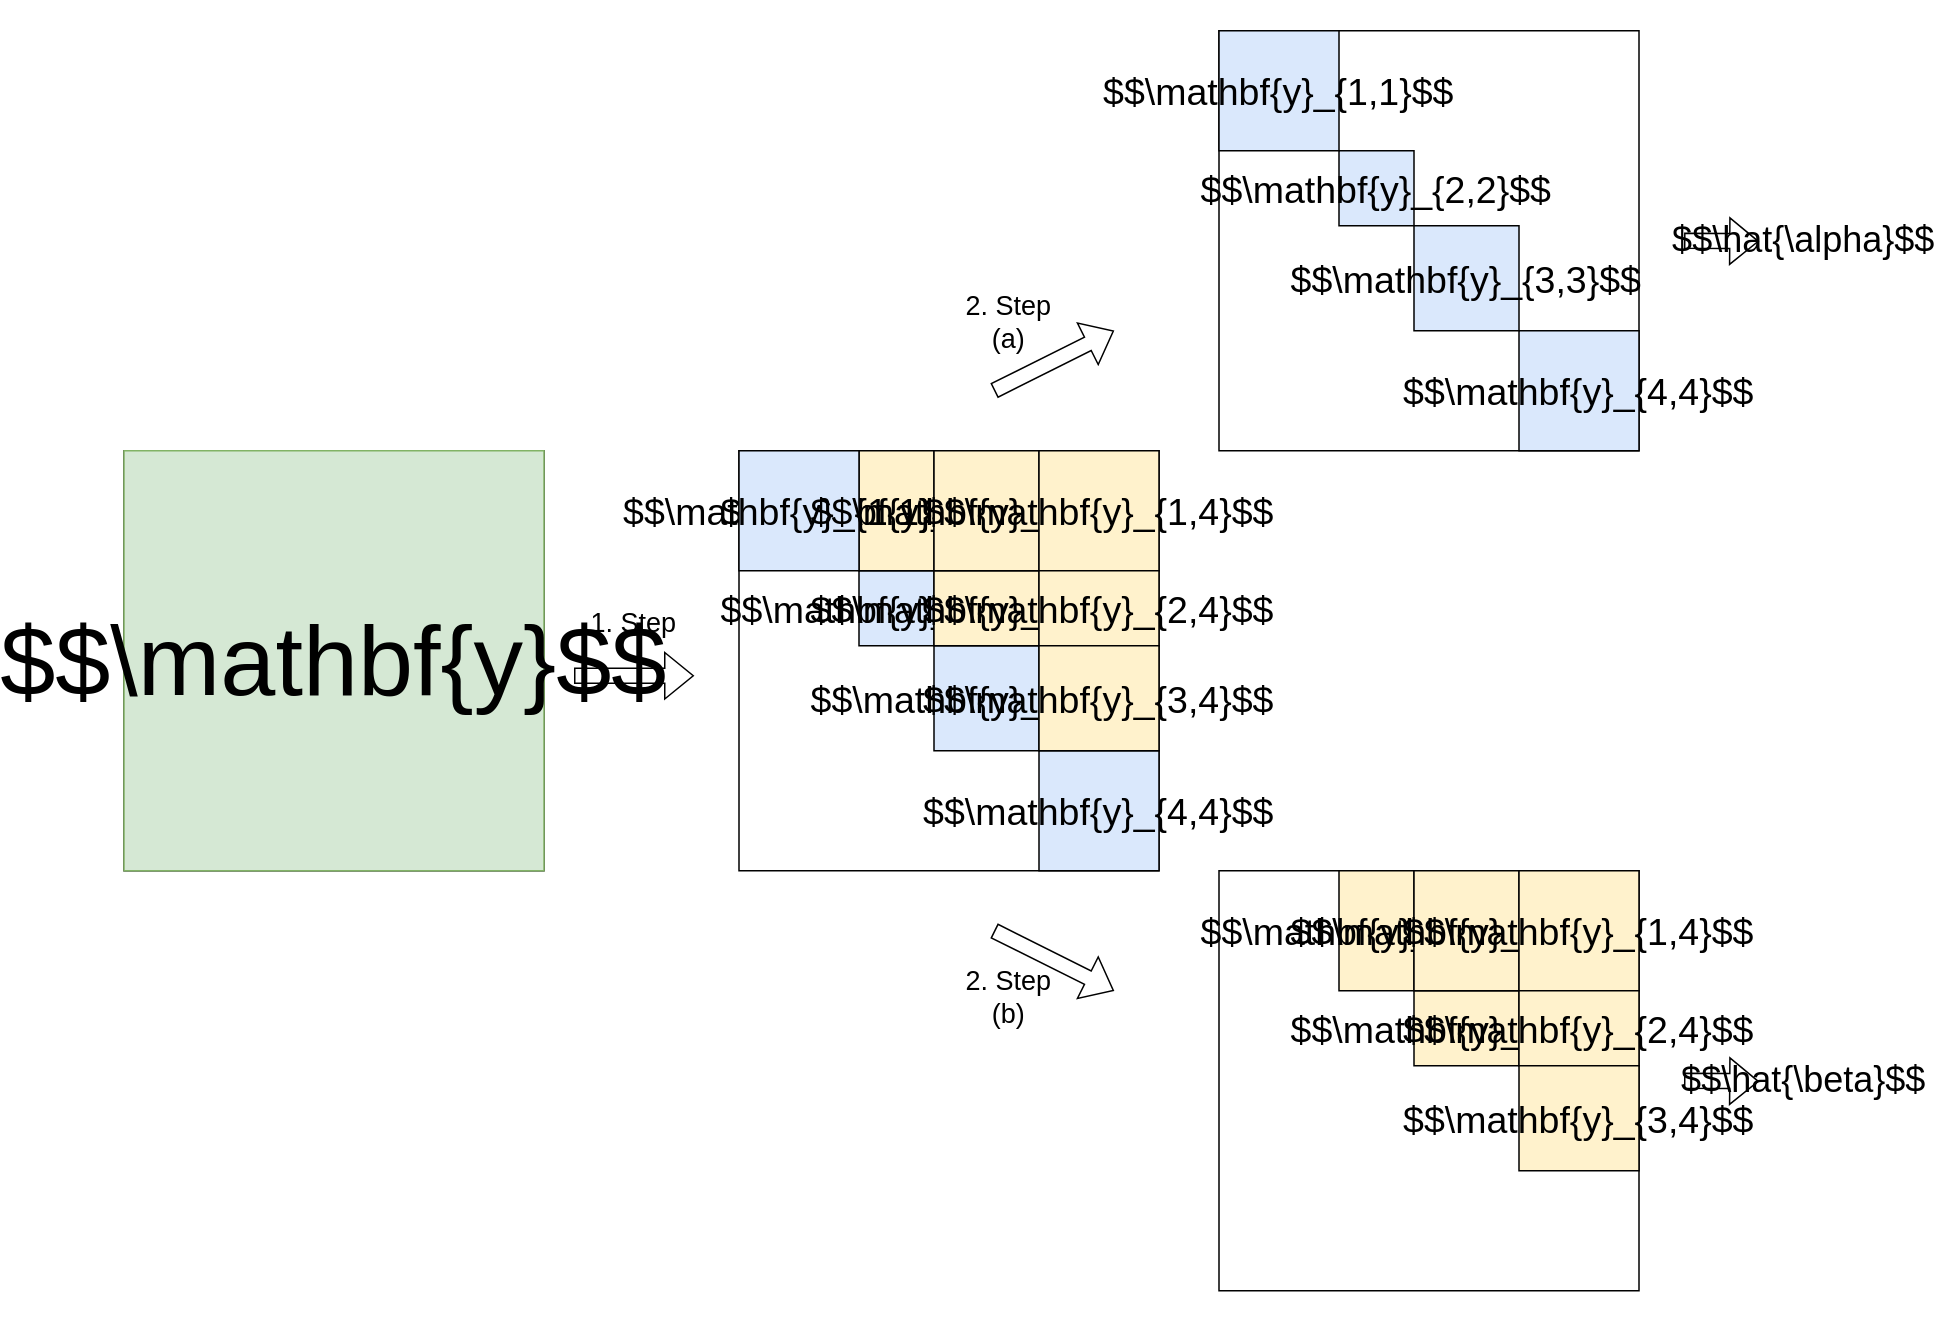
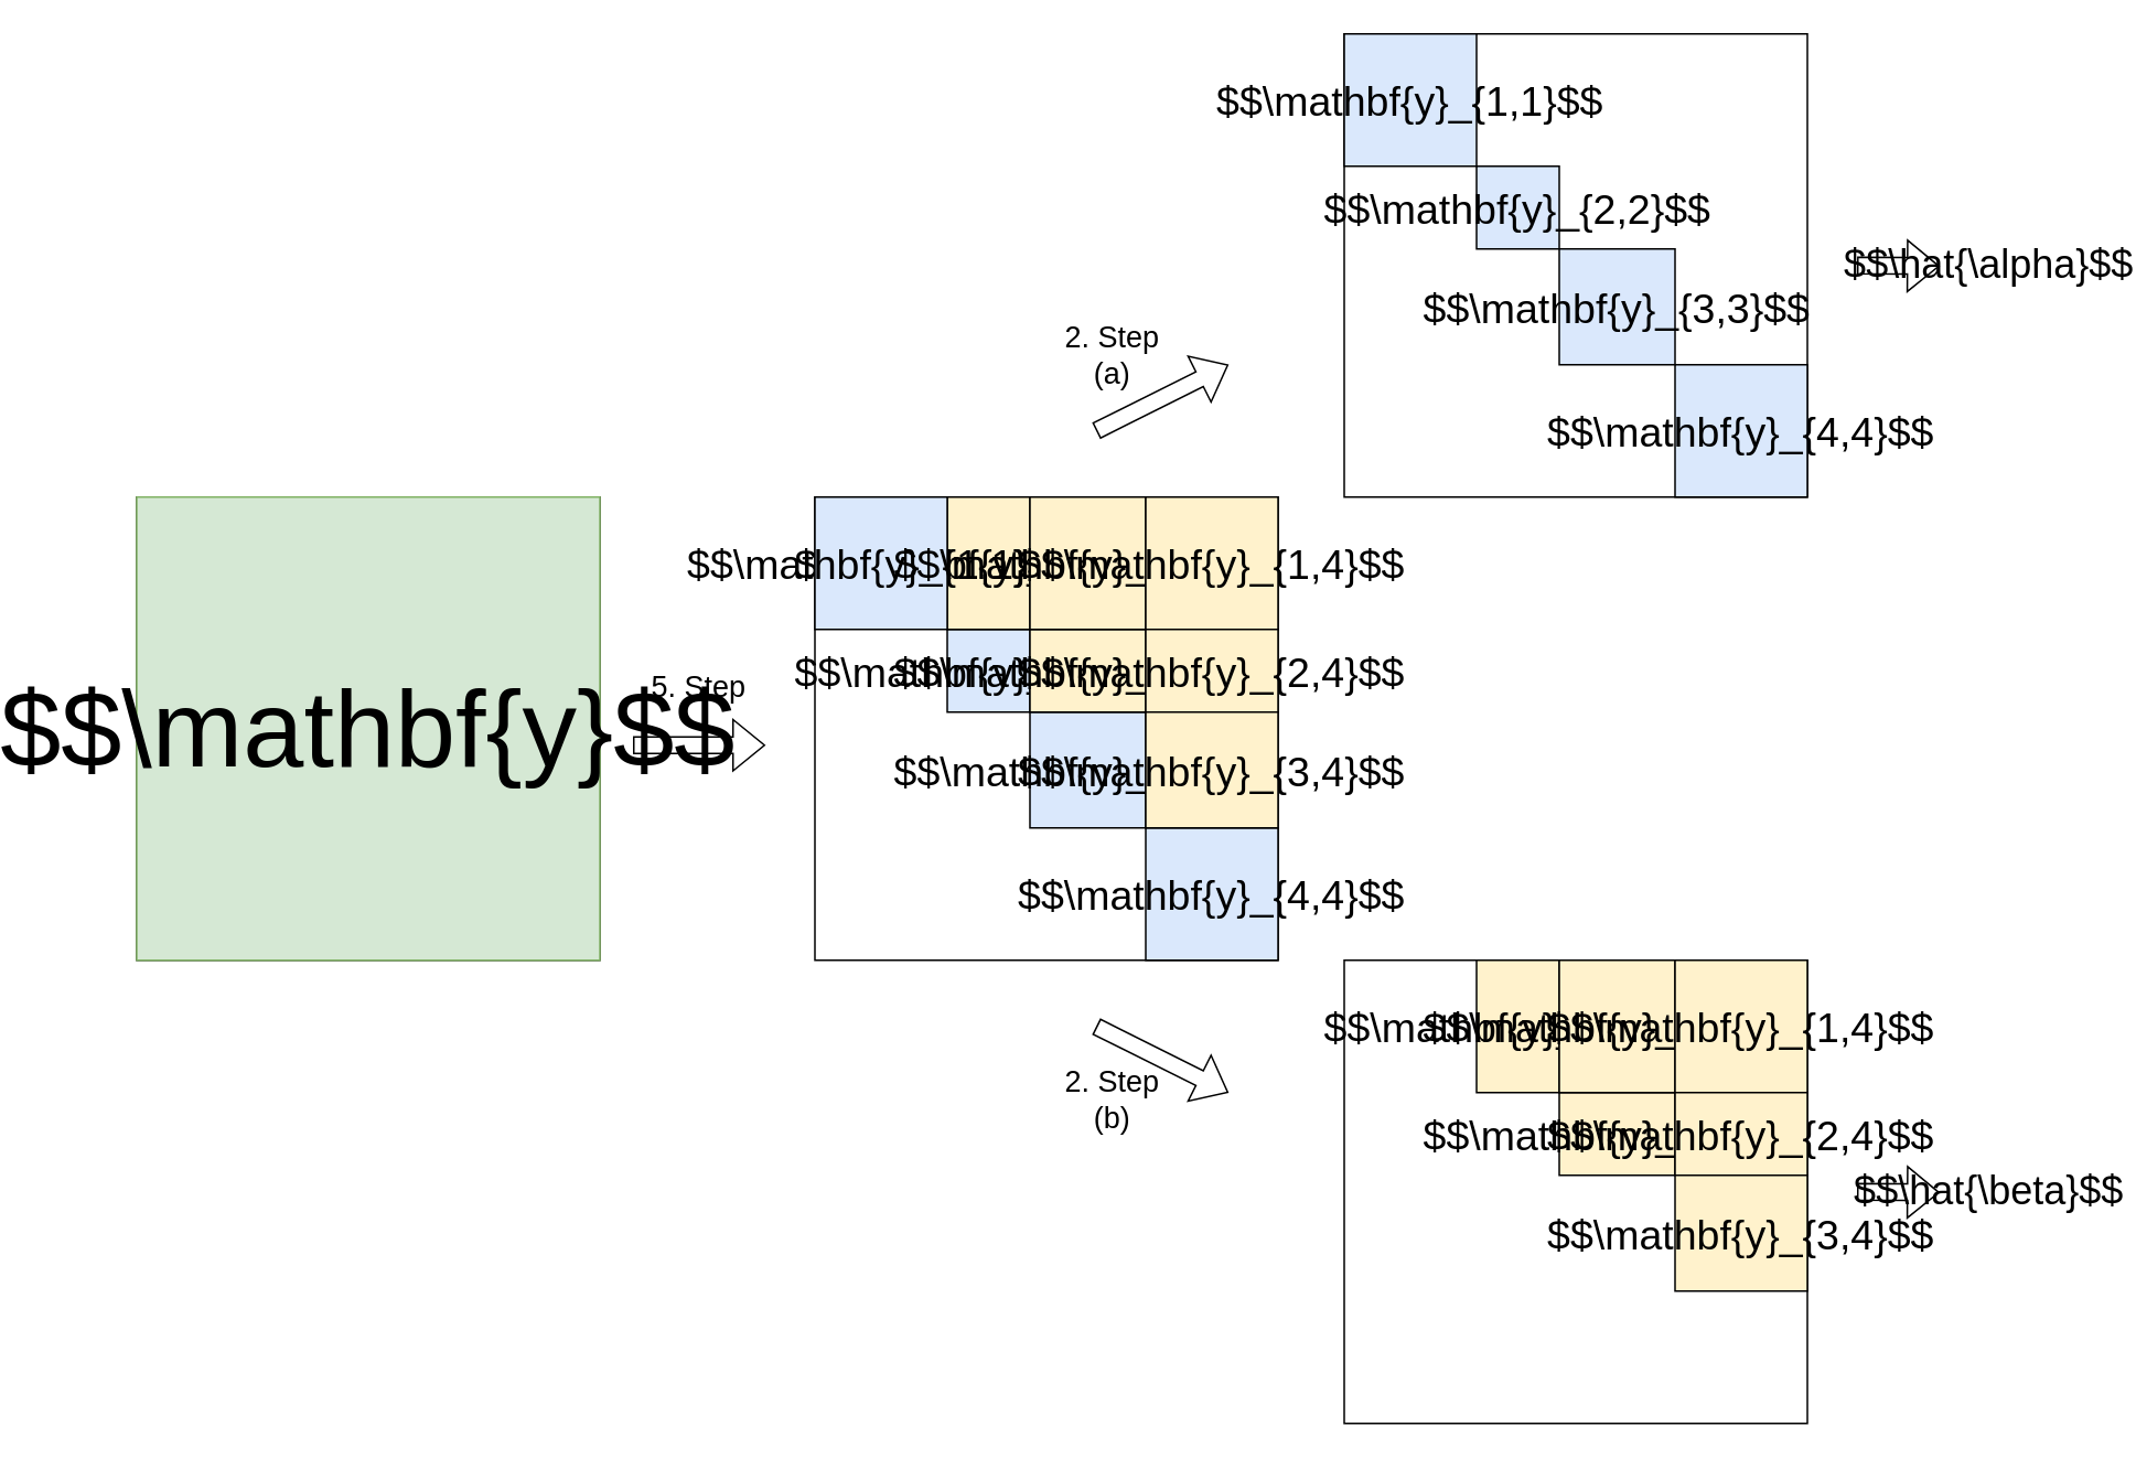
- <mxCell id="16" value="1. Step" style="text;html=1;strokeColor=none;fillColor=none;align=center;verticalAlign=middle;whiteSpace=wrap;rounded=0;fontSize=18;" vertex="1" parent="1"><mxGeometry x="330" y="400" width="60" height="30" as="geometry" /></mxCell>
+ <mxCell id="16" value="5. Step" style="text;html=1;strokeColor=none;fillColor=none;align=center;verticalAlign=middle;whiteSpace=wrap;rounded=0;fontSize=18;" vertex="1" parent="1"><mxGeometry x="330" y="400" width="60" height="30" as="geometry" /></mxCell>
